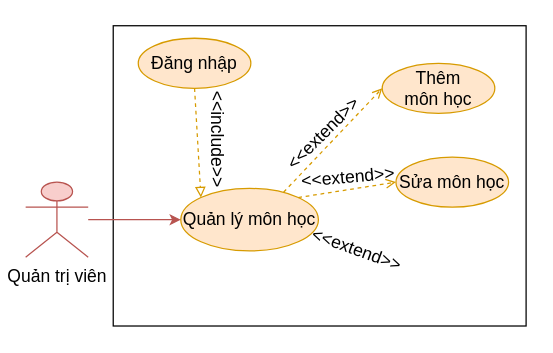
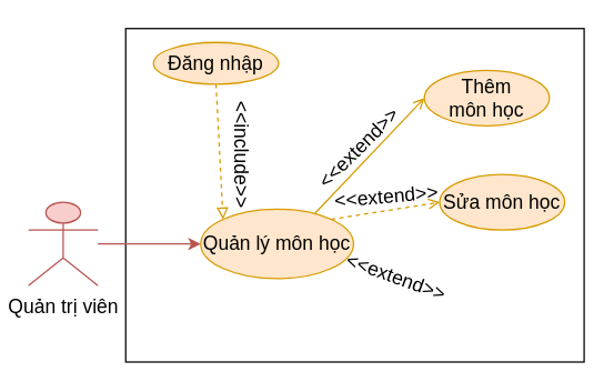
- <mxCell id="14" value="Đăng nhập" style="ellipse;whiteSpace=wrap;html=1;fillColor=#ffe6cc;strokeColor=#d79b00;fontSize=14;" parent="1" vertex="1"><mxGeometry x="110" y="30" width="90" height="40" as="geometry" /></mxCell>
+ <mxCell id="14" value="Đăng nhập" style="ellipse;whiteSpace=wrap;html=1;fillColor=#ffe6cc;strokeColor=#d79b00;fontSize=14;" parent="1" vertex="1"><mxGeometry x="110" y="30" width="90" height="30" as="geometry" /></mxCell>
- <mxCell id="4" style="rounded=0;orthogonalLoop=1;jettySize=auto;html=1;entryX=0;entryY=0.5;entryDx=0;entryDy=0;fillColor=#ffe6cc;strokeColor=#d79b00;exitX=0.747;exitY=0.061;exitDx=0;exitDy=0;exitPerimeter=0;dashed=1;fontSize=14;endArrow=open;endFill=0;" parent="1" source="3" target="6" edge="1"><mxGeometry relative="1" as="geometry"><mxPoint x="225" y="123" as="sourcePoint" /></mxGeometry></mxCell>
+ <mxCell id="4" style="rounded=0;orthogonalLoop=1;jettySize=auto;html=1;entryX=0;entryY=0.5;entryDx=0;entryDy=0;fillColor=#ffe6cc;strokeColor=#d79b00;exitX=0.747;exitY=0.061;exitDx=0;exitDy=0;exitPerimeter=0;dashed=0;fontSize=14;endArrow=open;endFill=0;" parent="1" source="3" target="6" edge="1"><mxGeometry relative="1" as="geometry"><mxPoint x="225" y="123" as="sourcePoint" /></mxGeometry></mxCell>
